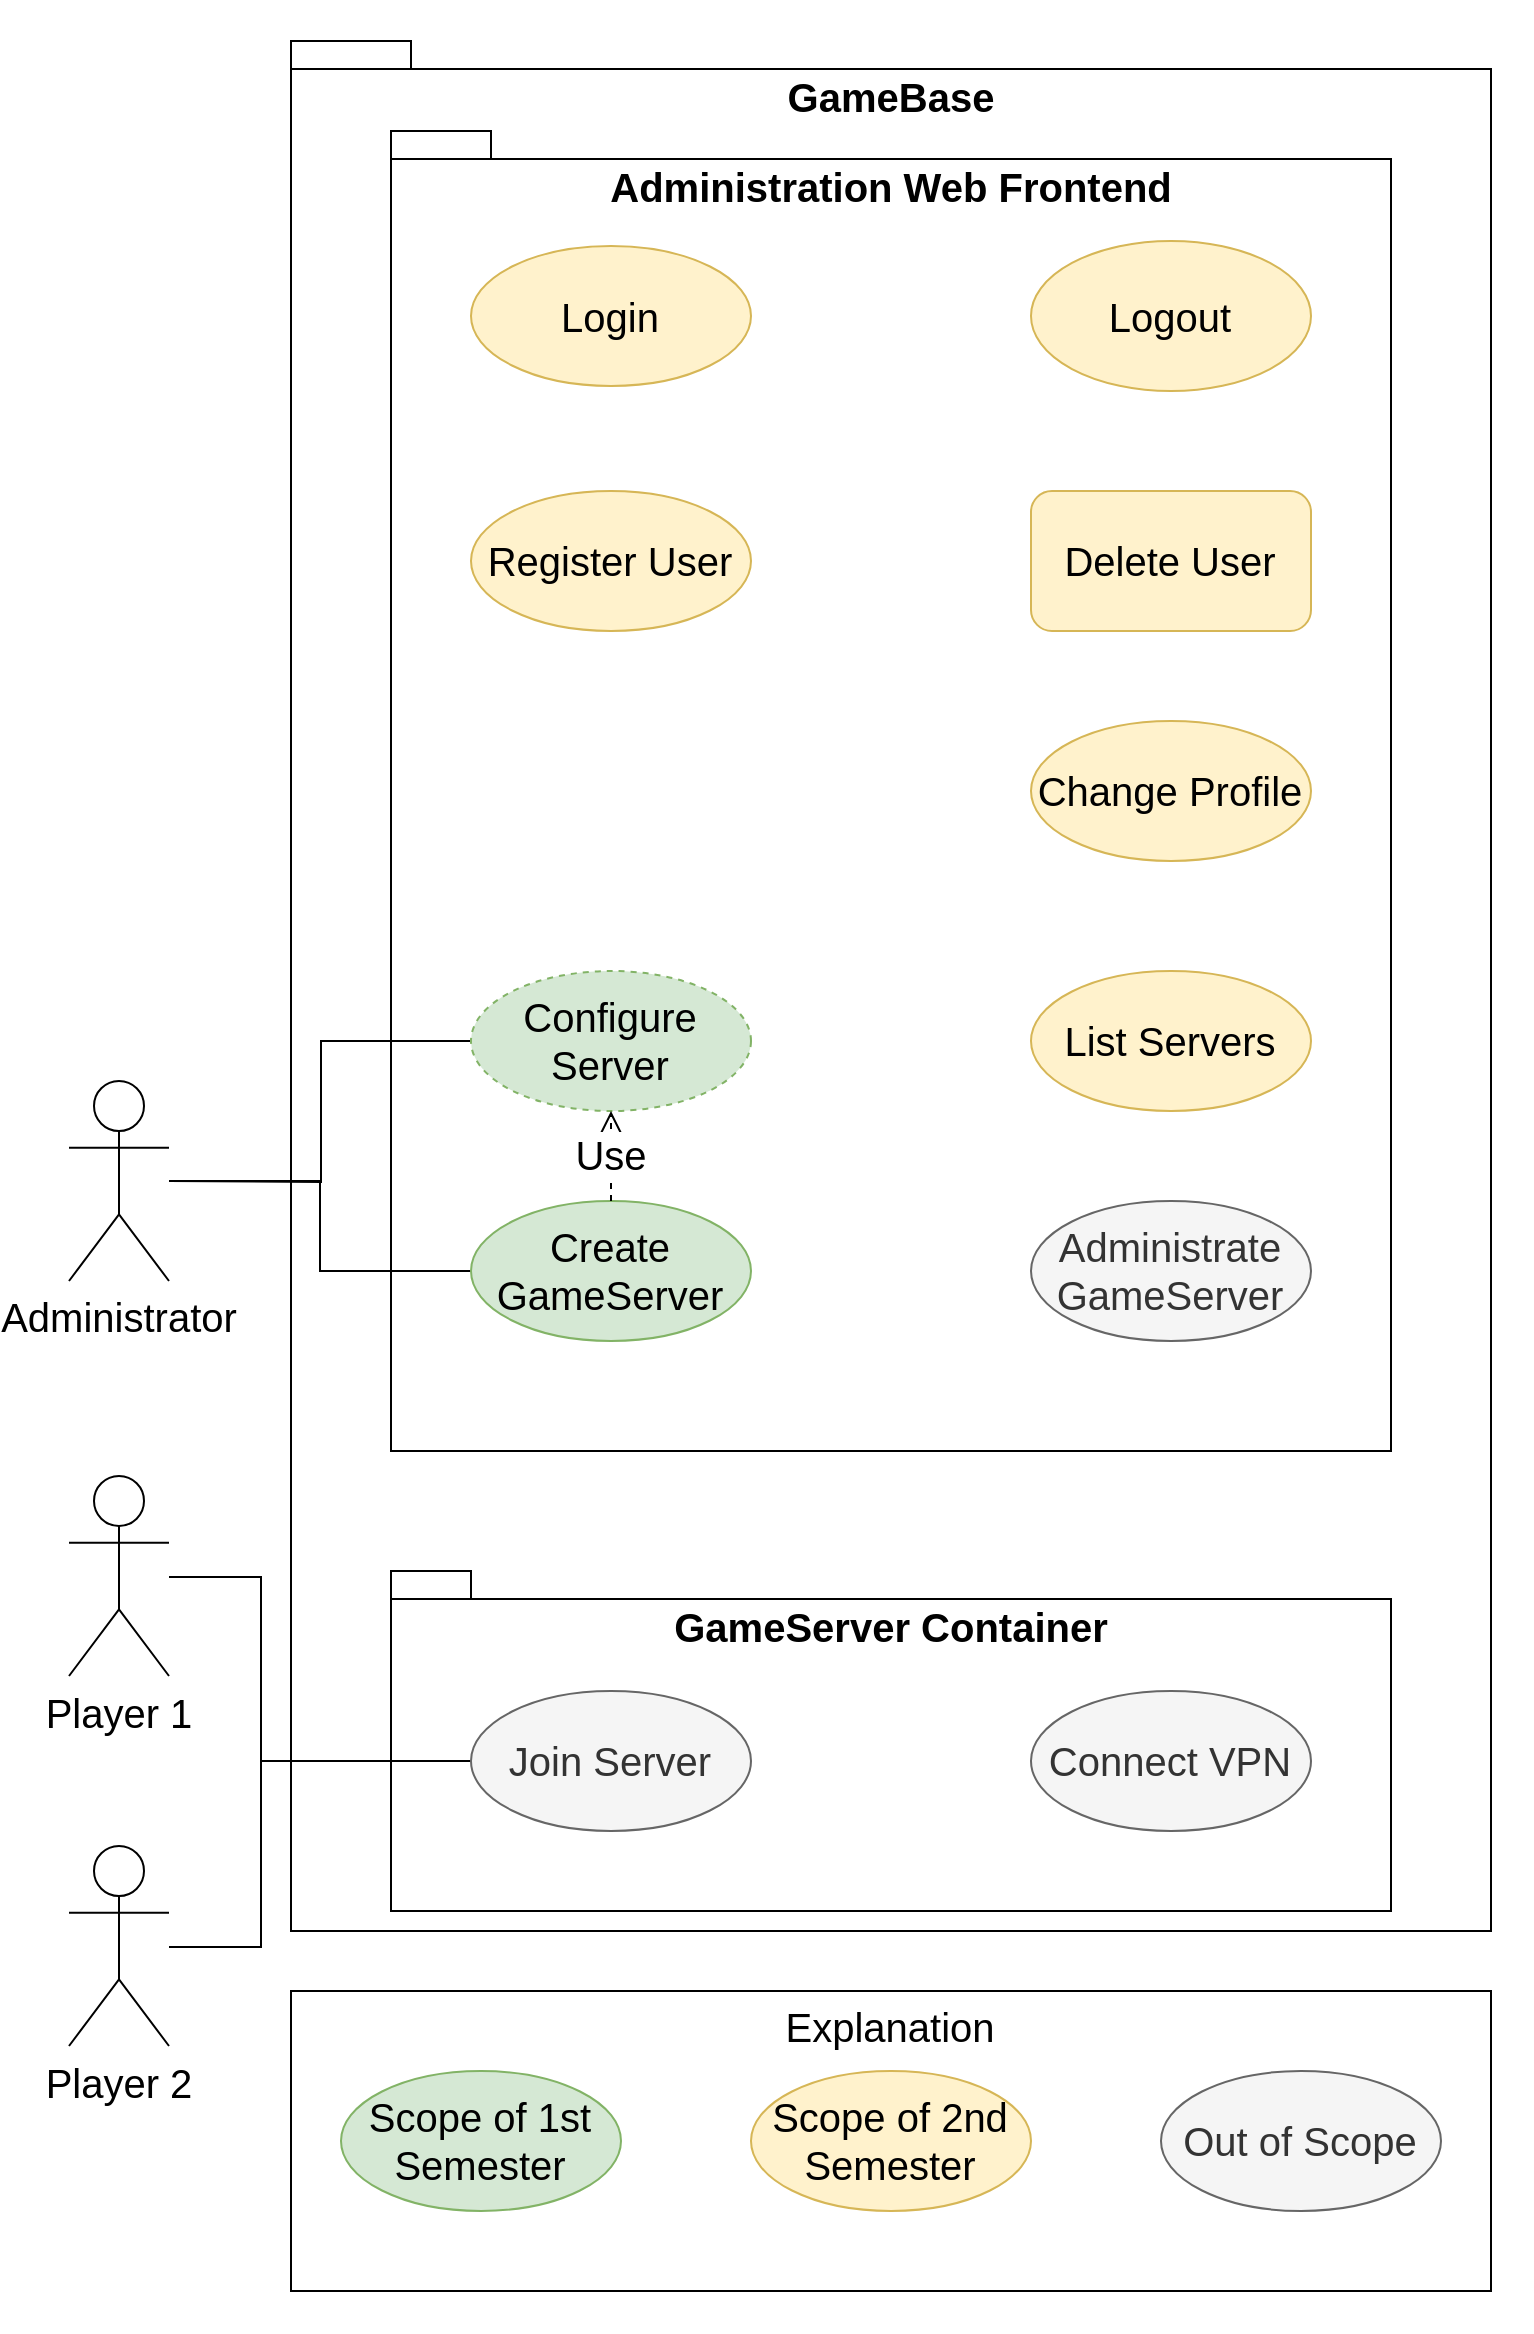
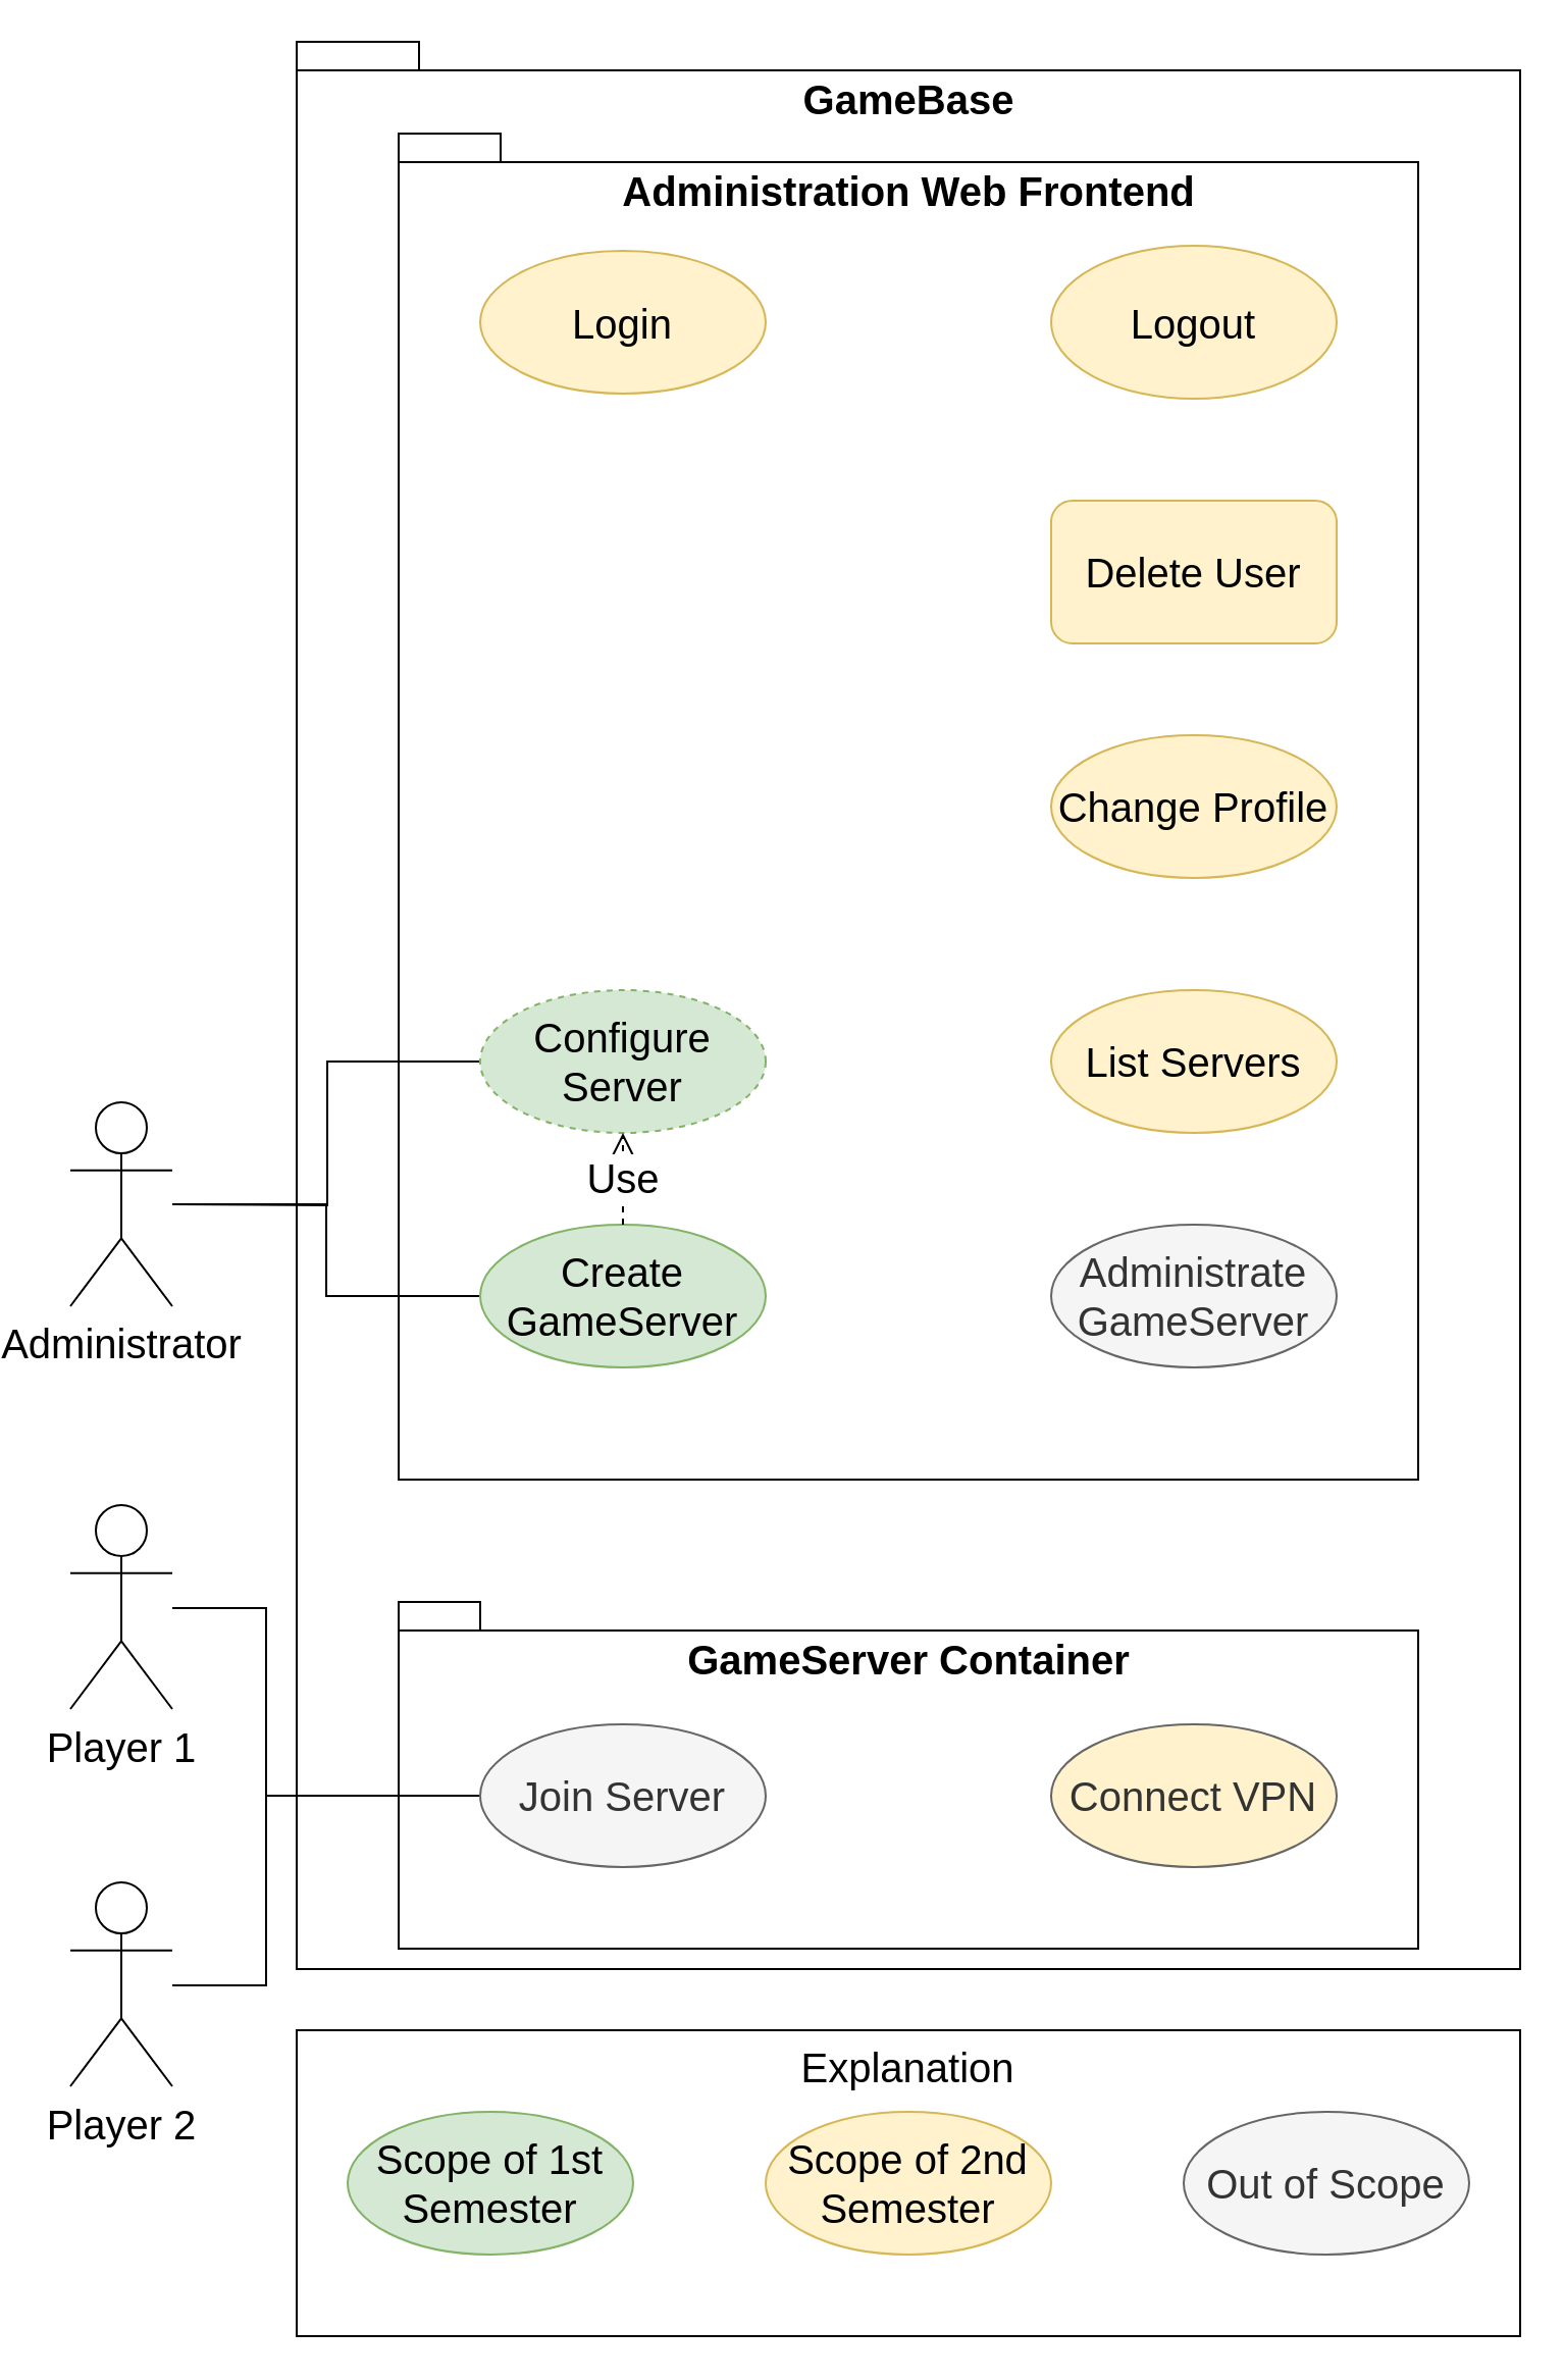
- <mxCell id="20" value="Register User" style="ellipse;whiteSpace=wrap;html=1;fontSize=20;align=center;fillColor=#fff2cc;strokeColor=#d6b656;" parent="1" vertex="1"><mxGeometry x="221" y="245" width="140" height="70" as="geometry" /></mxCell>
- <mxCell id="17" value="&lt;div&gt;Connect VPN&lt;/div&gt;" style="ellipse;whiteSpace=wrap;html=1;fontSize=20;fillColor=#f5f5f5;strokeColor=#666666;fontColor=#333333;" parent="1" vertex="1"><mxGeometry x="501" y="845" width="140" height="70" as="geometry" /></mxCell>
+ <mxCell id="17" value="&lt;div&gt;Connect VPN&lt;/div&gt;" style="ellipse;whiteSpace=wrap;html=1;fontSize=20;fillColor=#fff2cc;strokeColor=#666666;fontColor=#333333;" parent="1" vertex="1"><mxGeometry x="501" y="845" width="140" height="70" as="geometry" /></mxCell>
